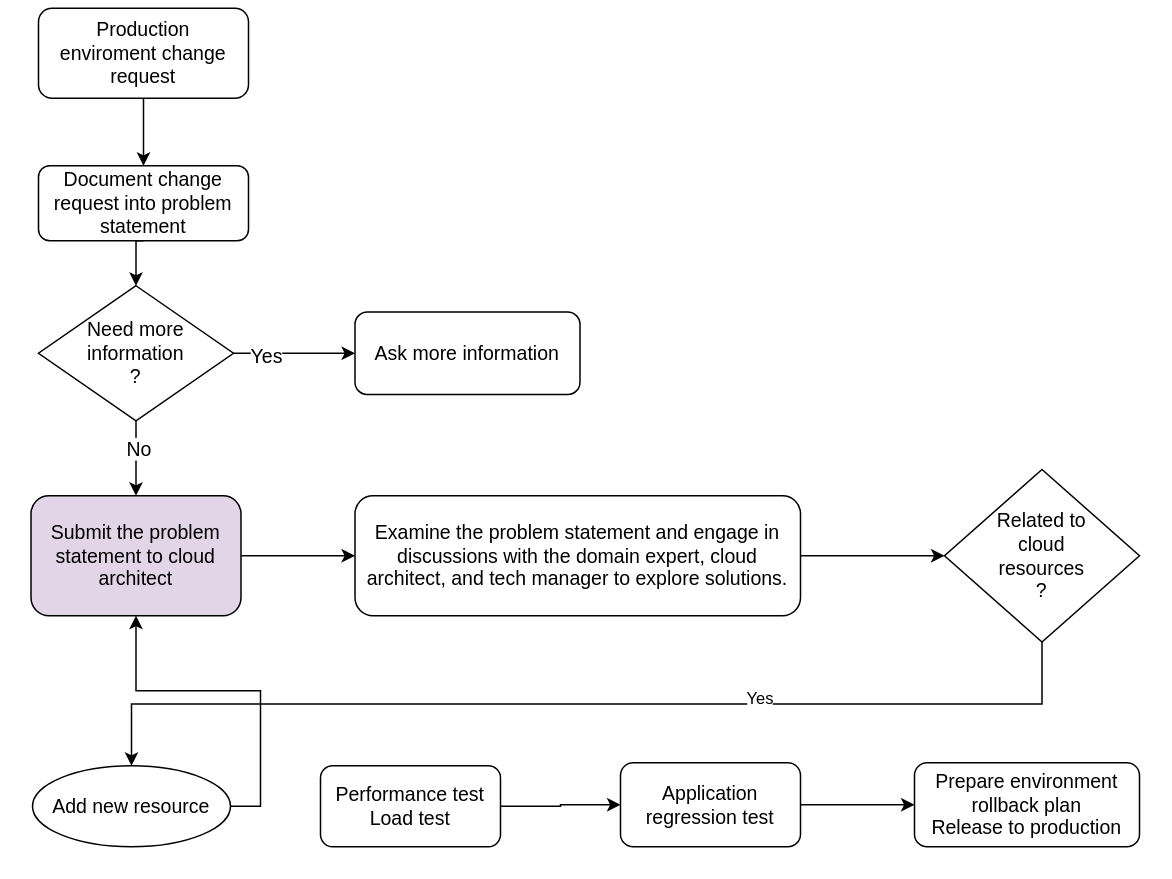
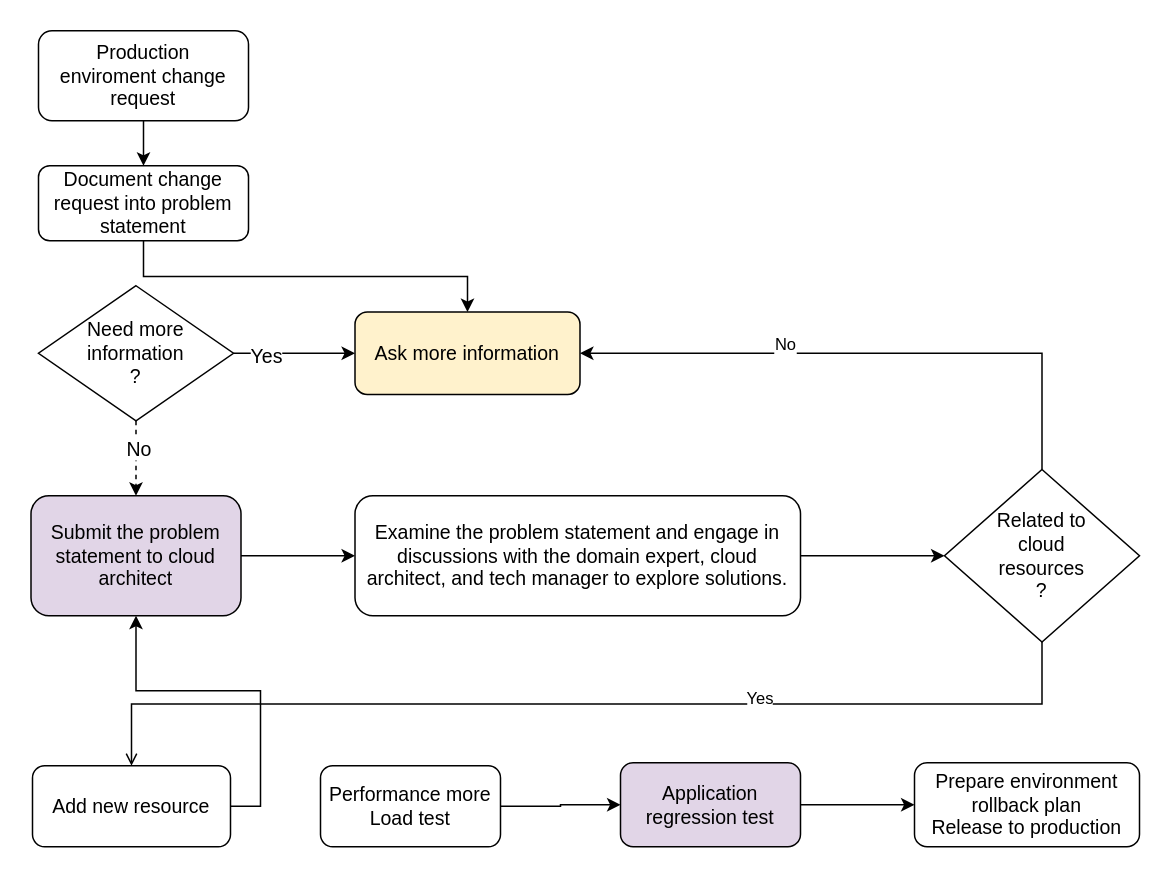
- <mxCell id="3" value="Production&lt;br style=&quot;font-size: 13px;&quot;&gt;enviroment change request" style="rounded=1;whiteSpace=wrap;html=1;fontSize=13;glass=0;strokeWidth=1;shadow=0;align=center;verticalAlign=middle;" parent="1" vertex="1"><mxGeometry x="25" y="5" width="140" height="60" as="geometry" /></mxCell>
+ <mxCell id="3" value="Production&lt;br style=&quot;font-size: 13px;&quot;&gt;enviroment change request" style="rounded=1;whiteSpace=wrap;html=1;fontSize=13;glass=0;strokeWidth=1;shadow=0;align=center;verticalAlign=middle;" parent="1" vertex="1"><mxGeometry x="25" y="20" width="140" height="60" as="geometry" /></mxCell>
- <mxCell id="4" style="edgeStyle=orthogonalEdgeStyle;rounded=0;orthogonalLoop=1;jettySize=auto;html=1;exitX=0.5;exitY=1;exitDx=0;exitDy=0;entryX=0.5;entryY=0;entryDx=0;entryDy=0;align=center;verticalAlign=middle;fontSize=13;" parent="1" source="5" target="13" edge="1"><mxGeometry relative="1" as="geometry" /></mxCell>
+ <mxCell id="4" style="edgeStyle=orthogonalEdgeStyle;rounded=0;orthogonalLoop=1;jettySize=auto;html=1;exitX=0.5;exitY=1;exitDx=0;exitDy=0;align=center;verticalAlign=middle;fontSize=13;" parent="1" source="5" target="6" edge="1"><mxGeometry relative="1" as="geometry" /></mxCell>
- <mxCell id="6" value="Ask more information" style="rounded=1;whiteSpace=wrap;html=1;fontSize=13;glass=0;strokeWidth=1;shadow=0;align=center;verticalAlign=middle;" parent="1" vertex="1"><mxGeometry x="236" y="207.5" width="150" height="55" as="geometry" /></mxCell>
+ <mxCell id="6" value="Ask more information" style="rounded=1;whiteSpace=wrap;html=1;fontSize=13;glass=0;strokeWidth=1;shadow=0;align=center;verticalAlign=middle;fillColor=#fff2cc;" parent="1" vertex="1"><mxGeometry x="236" y="207.5" width="150" height="55" as="geometry" /></mxCell>
+ <mxCell id="18" style="edgeStyle=orthogonalEdgeStyle;rounded=0;orthogonalLoop=1;jettySize=auto;html=1;exitX=0.5;exitY=0;exitDx=0;exitDy=0;entryX=1;entryY=0.5;entryDx=0;entryDy=0;" parent="1" source="20" target="6" edge="1"><mxGeometry relative="1" as="geometry" /></mxCell>
+ <mxCell id="19" value="No" style="edgeLabel;html=1;align=center;verticalAlign=middle;resizable=0;points=[];" parent="18" vertex="1" connectable="0"><mxGeometry x="0.291" y="-7" relative="1" as="geometry"><mxPoint as="offset" /></mxGeometry></mxCell>
- <mxCell id="11" style="edgeStyle=orthogonalEdgeStyle;rounded=0;orthogonalLoop=1;jettySize=auto;html=1;exitX=0.5;exitY=1;exitDx=0;exitDy=0;entryX=0.5;entryY=0;entryDx=0;entryDy=0;align=center;verticalAlign=middle;fontSize=13;" parent="1" source="13" target="8" edge="1"><mxGeometry relative="1" as="geometry" /></mxCell>
+ <mxCell id="11" style="edgeStyle=orthogonalEdgeStyle;rounded=0;orthogonalLoop=1;jettySize=auto;html=1;exitX=0.5;exitY=1;exitDx=0;exitDy=0;entryX=0.5;entryY=0;entryDx=0;entryDy=0;align=center;verticalAlign=middle;fontSize=13;dashed=1;" parent="1" source="13" target="8" edge="1"><mxGeometry relative="1" as="geometry" /></mxCell>
- <mxCell id="16" style="edgeStyle=orthogonalEdgeStyle;rounded=0;orthogonalLoop=1;jettySize=auto;html=1;exitX=0.5;exitY=1;exitDx=0;exitDy=0;entryX=0.5;entryY=0;entryDx=0;entryDy=0;" parent="1" source="20" target="22" edge="1"><mxGeometry relative="1" as="geometry" /></mxCell>
+ <mxCell id="16" style="edgeStyle=orthogonalEdgeStyle;rounded=0;orthogonalLoop=1;jettySize=auto;html=1;exitX=0.5;exitY=1;exitDx=0;exitDy=0;entryX=0.5;entryY=0;entryDx=0;entryDy=0;endArrow=open;" parent="1" source="20" target="22" edge="1"><mxGeometry relative="1" as="geometry" /></mxCell>
- <mxCell id="26" value="Application regression test" style="rounded=1;whiteSpace=wrap;html=1;fontSize=13;glass=0;strokeWidth=1;shadow=0;align=center;verticalAlign=middle;" parent="1" vertex="1"><mxGeometry x="413" y="508" width="120" height="56" as="geometry" /></mxCell>
+ <mxCell id="26" value="Application regression test" style="rounded=1;whiteSpace=wrap;html=1;fontSize=13;glass=0;strokeWidth=1;shadow=0;align=center;verticalAlign=middle;fillColor=#e1d5e7;" parent="1" vertex="1"><mxGeometry x="413" y="508" width="120" height="56" as="geometry" /></mxCell>
- <mxCell id="22" value="Add new resource" style="ellipse;whiteSpace=wrap;html=1;fontSize=13;glass=0;strokeWidth=1;shadow=0;align=center;verticalAlign=middle;" parent="1" vertex="1"><mxGeometry x="21" y="510" width="132" height="54" as="geometry" /></mxCell>
+ <mxCell id="22" value="Add new resource" style="rounded=1;whiteSpace=wrap;html=1;fontSize=13;glass=0;strokeWidth=1;shadow=0;align=center;verticalAlign=middle;" parent="1" vertex="1"><mxGeometry x="21" y="510" width="132" height="54" as="geometry" /></mxCell>
- <mxCell id="24" value="Performance test&lt;br style=&quot;font-size: 13px;&quot;&gt;Load test" style="rounded=1;whiteSpace=wrap;html=1;fontSize=13;glass=0;strokeWidth=1;shadow=0;align=center;verticalAlign=middle;" parent="1" vertex="1"><mxGeometry x="213" y="510" width="120" height="54" as="geometry" /></mxCell>
+ <mxCell id="24" value="Performance more&lt;br style=&quot;font-size: 13px;&quot;&gt;Load test" style="rounded=1;whiteSpace=wrap;html=1;fontSize=13;glass=0;strokeWidth=1;shadow=0;align=center;verticalAlign=middle;" parent="1" vertex="1"><mxGeometry x="213" y="510" width="120" height="54" as="geometry" /></mxCell>
